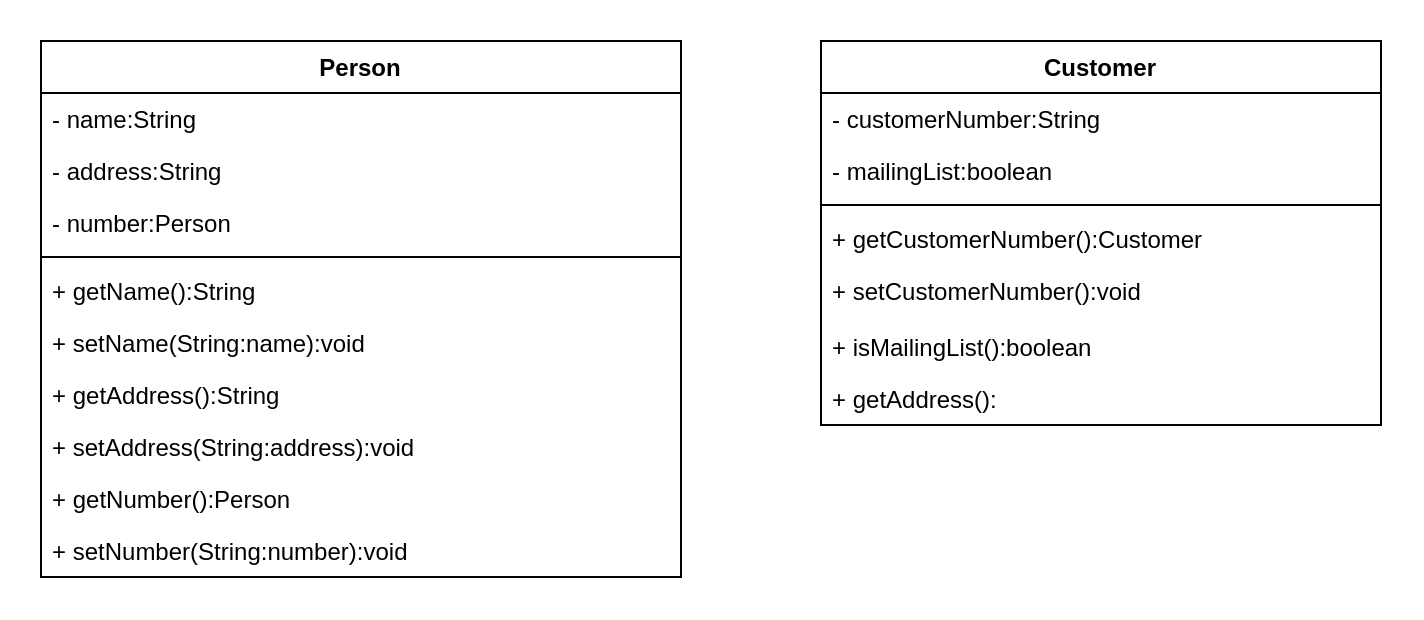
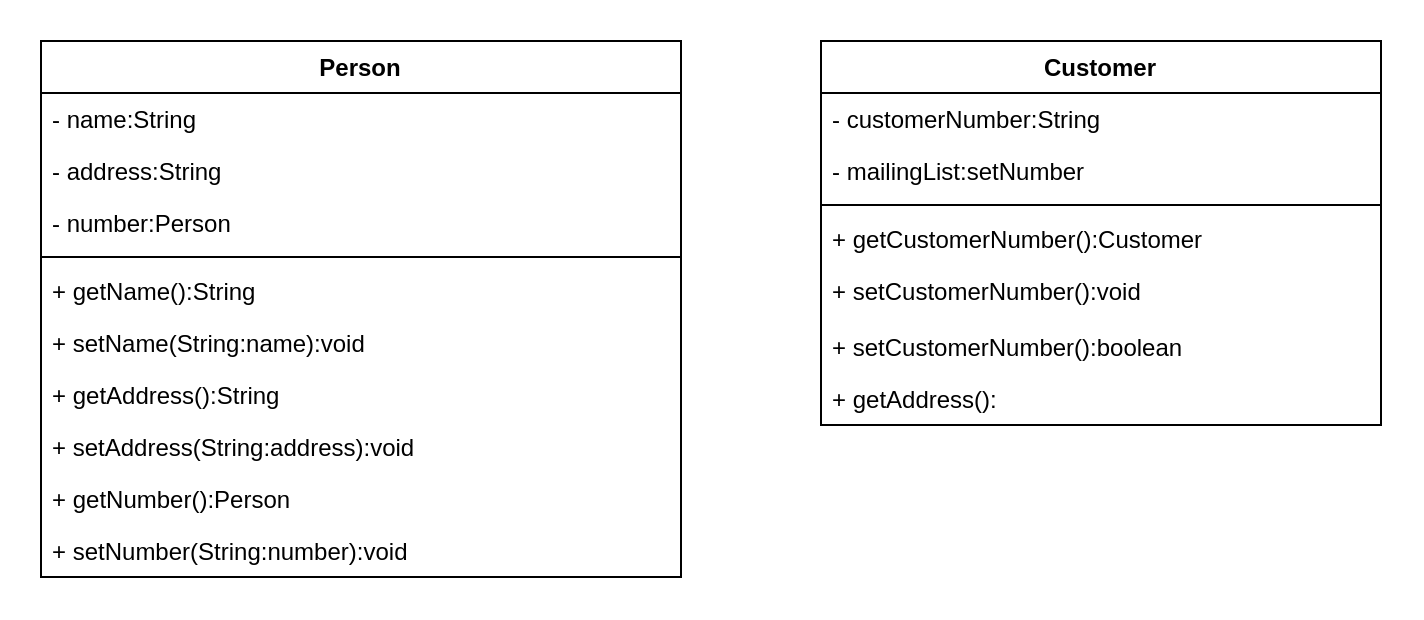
- <mxCell id="15" value="- mailingList:boolean" style="text;strokeColor=none;fillColor=none;align=left;verticalAlign=top;spacingLeft=4;spacingRight=4;overflow=hidden;rotatable=0;points=[[0,0.5],[1,0.5]];portConstraint=eastwest;" vertex="1" parent="13"><mxGeometry y="52" width="280" height="26" as="geometry" /></mxCell>
+ <mxCell id="15" value="- mailingList:setNumber" style="text;strokeColor=none;fillColor=none;align=left;verticalAlign=top;spacingLeft=4;spacingRight=4;overflow=hidden;rotatable=0;points=[[0,0.5],[1,0.5]];portConstraint=eastwest;" vertex="1" parent="13"><mxGeometry y="52" width="280" height="26" as="geometry" /></mxCell>
- <mxCell id="19" value="+ isMailingList():boolean" style="text;strokeColor=none;fillColor=none;align=left;verticalAlign=top;spacingLeft=4;spacingRight=4;overflow=hidden;rotatable=0;points=[[0,0.5],[1,0.5]];portConstraint=eastwest;" vertex="1" parent="13"><mxGeometry y="140" width="280" height="26" as="geometry" /></mxCell>
+ <mxCell id="19" value="+ setCustomerNumber():boolean" style="text;strokeColor=none;fillColor=none;align=left;verticalAlign=top;spacingLeft=4;spacingRight=4;overflow=hidden;rotatable=0;points=[[0,0.5],[1,0.5]];portConstraint=eastwest;" vertex="1" parent="13"><mxGeometry y="140" width="280" height="26" as="geometry" /></mxCell>
